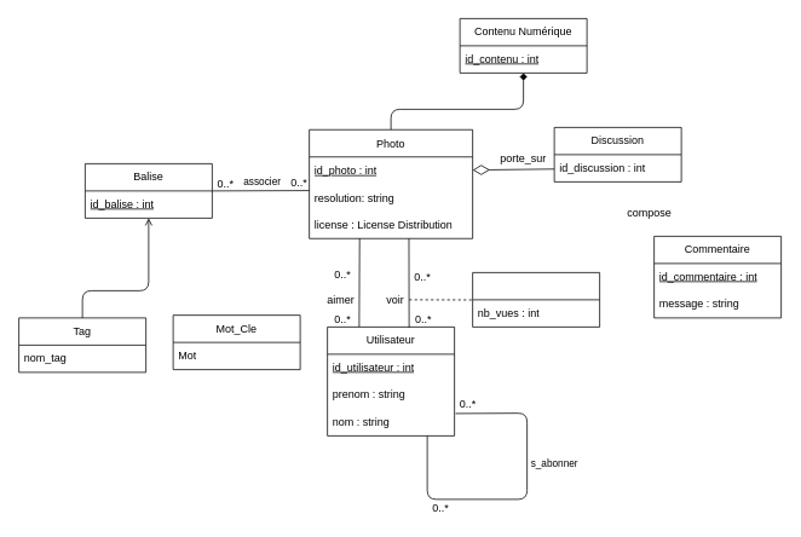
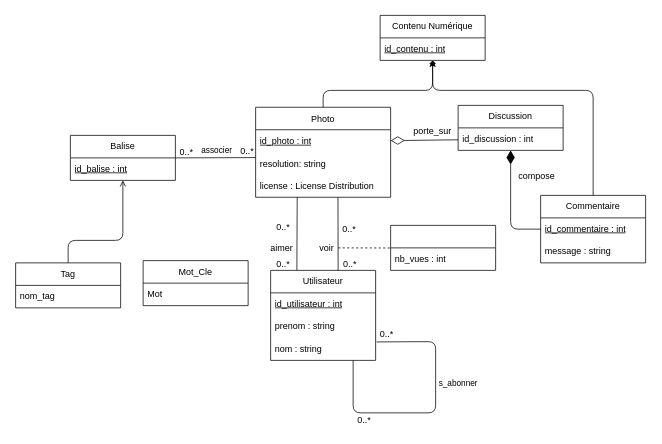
+ <mxCell id="33" value="" style="edgeStyle=none;orthogonalLoop=1;jettySize=auto;html=1;strokeWidth=1;endArrow=classic;endFill=1;endSize=6;entryX=0.5;entryY=1;entryDx=0;entryDy=0;entryPerimeter=0;exitX=0.5;exitY=0;exitDx=0;exitDy=0;" parent="1" source="10" target="14" edge="1"><mxGeometry width="80" relative="1" as="geometry"><mxPoint x="596" y="310" as="sourcePoint" /><mxPoint x="676" y="310" as="targetPoint" /><Array as="points"><mxPoint x="790" y="120" /><mxPoint x="576" y="120" /></Array></mxGeometry></mxCell>
+ <mxCell id="31" value="" style="edgeStyle=none;orthogonalLoop=1;jettySize=auto;html=1;endArrow=diamondThin;endFill=1;entryX=0.5;entryY=1;entryDx=0;entryDy=0;entryPerimeter=0;strokeWidth=1;endSize=16;exitX=0;exitY=0.5;exitDx=0;exitDy=0;" parent="1" source="11" target="9" edge="1"><mxGeometry width="80" relative="1" as="geometry"><mxPoint x="648" y="380" as="sourcePoint" /><mxPoint x="946" y="140" as="targetPoint" /><Array as="points"><mxPoint x="680" y="305" /></Array></mxGeometry></mxCell>
